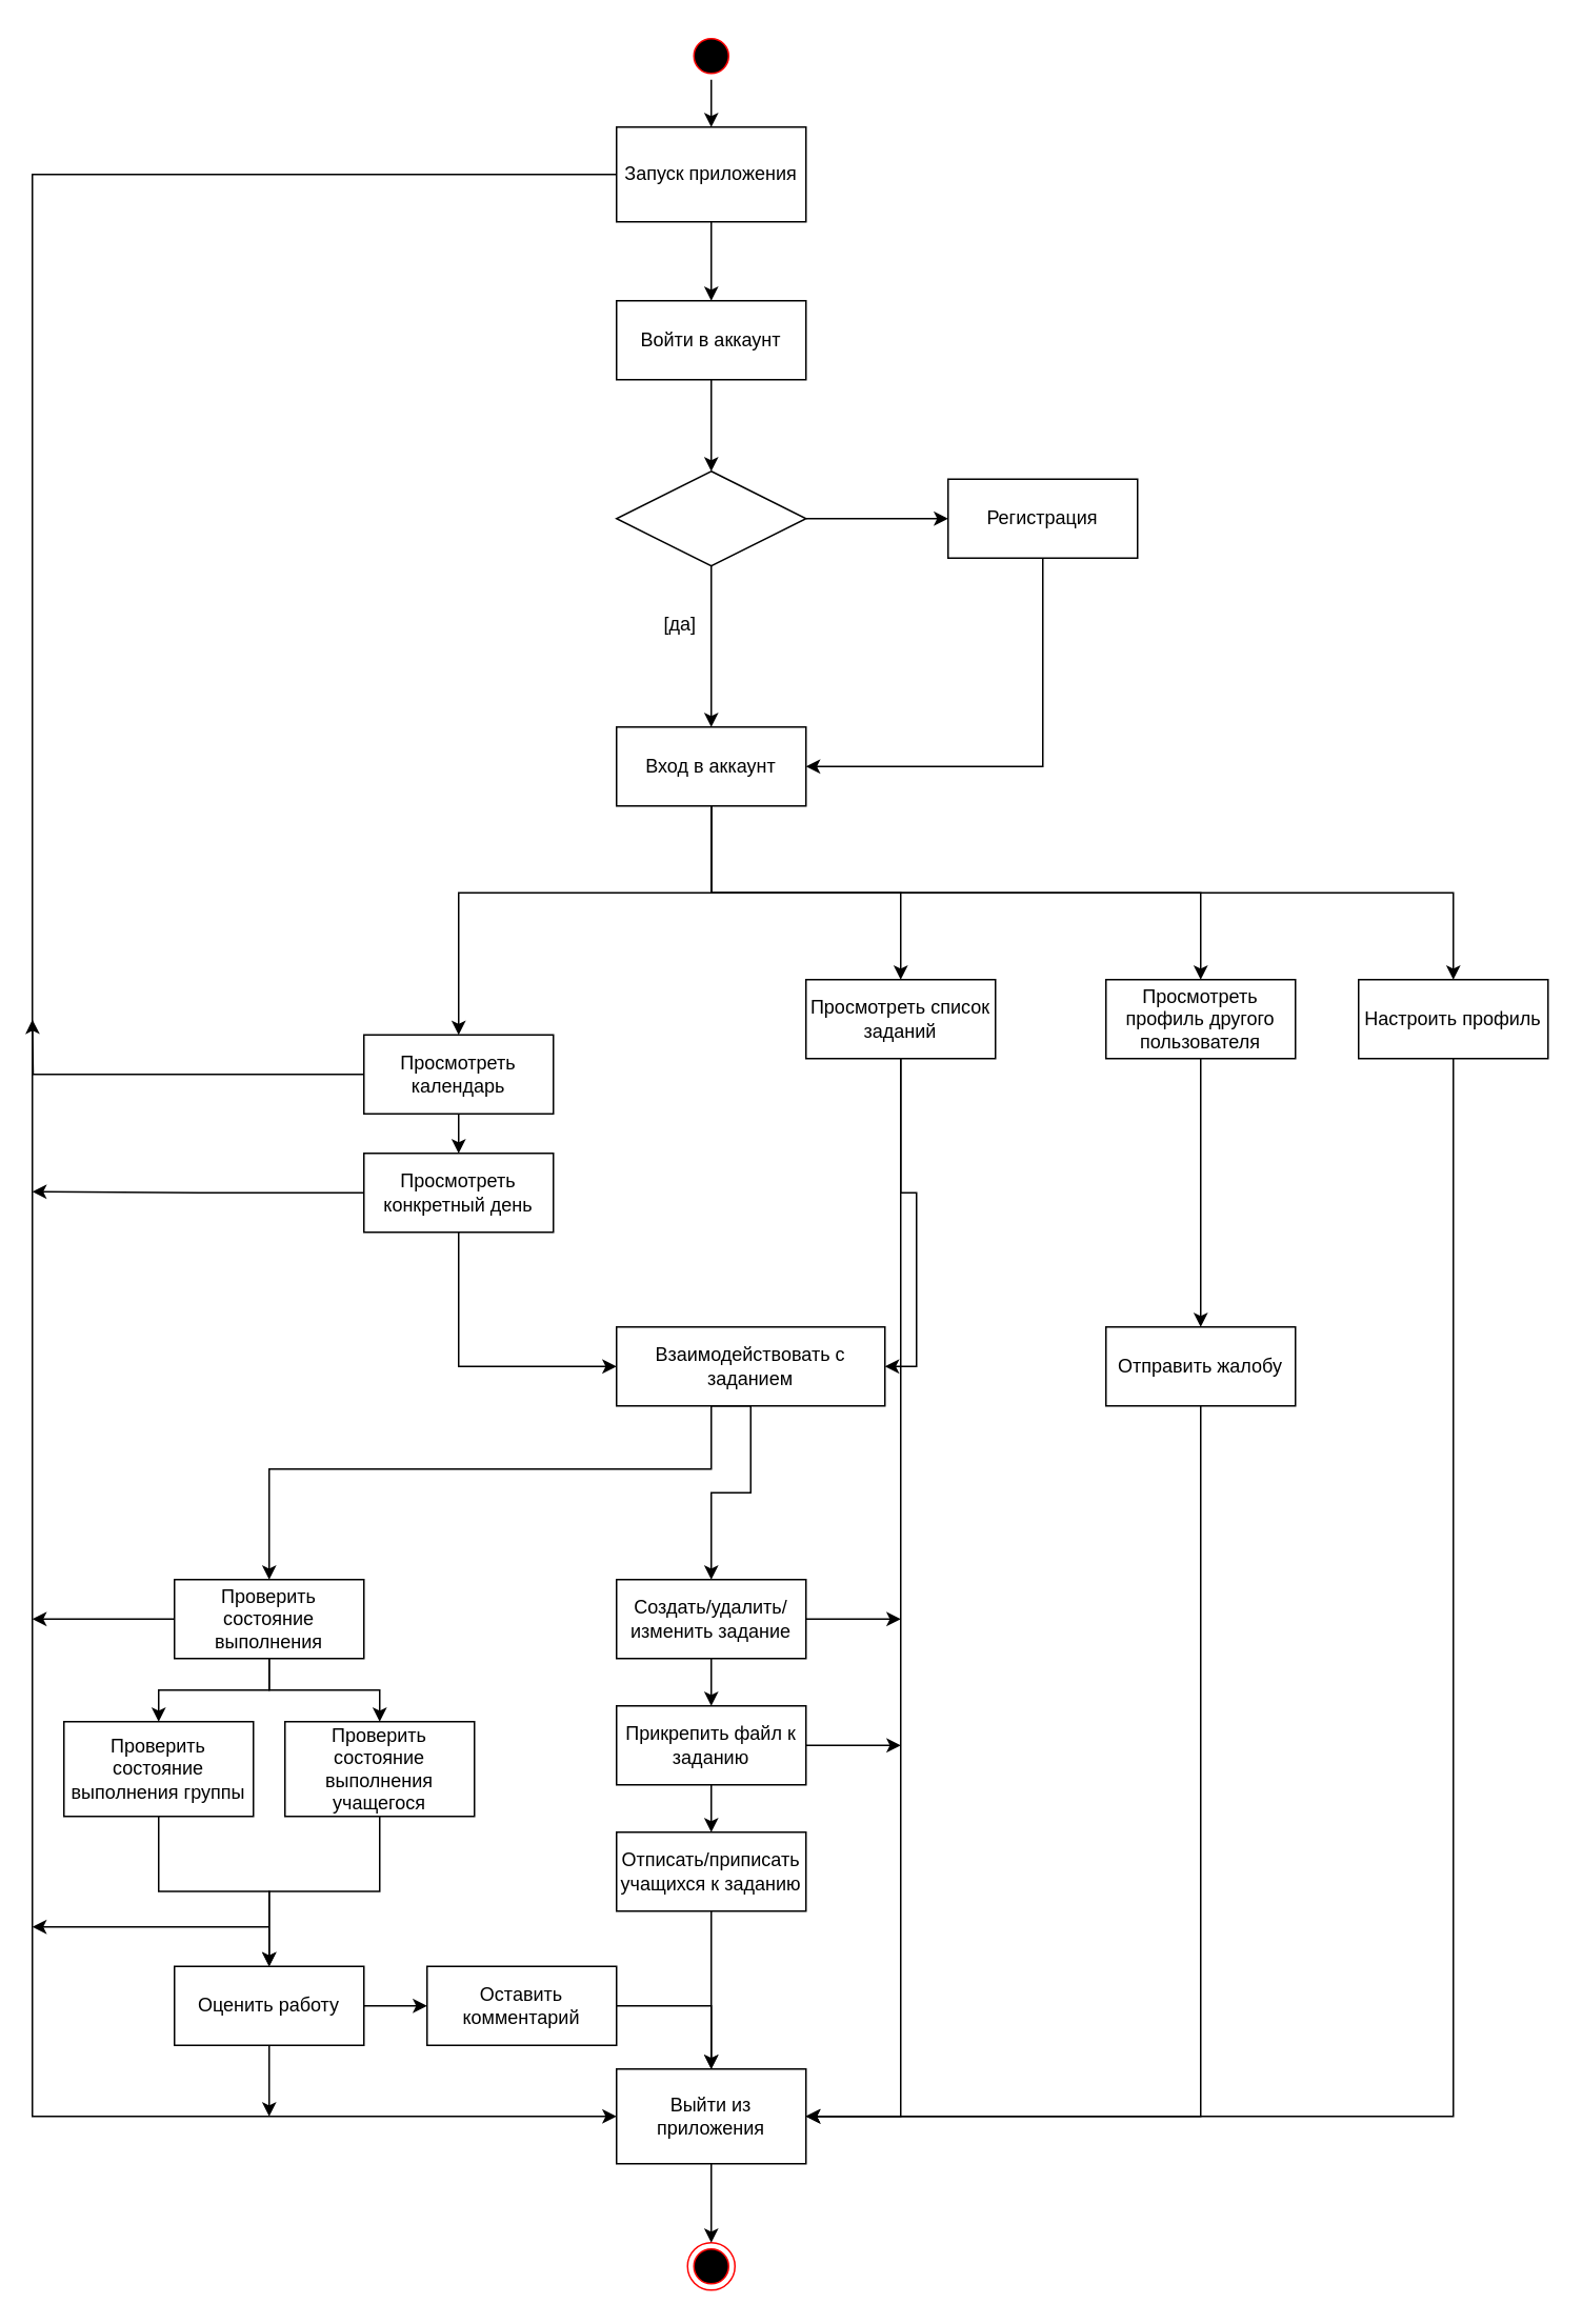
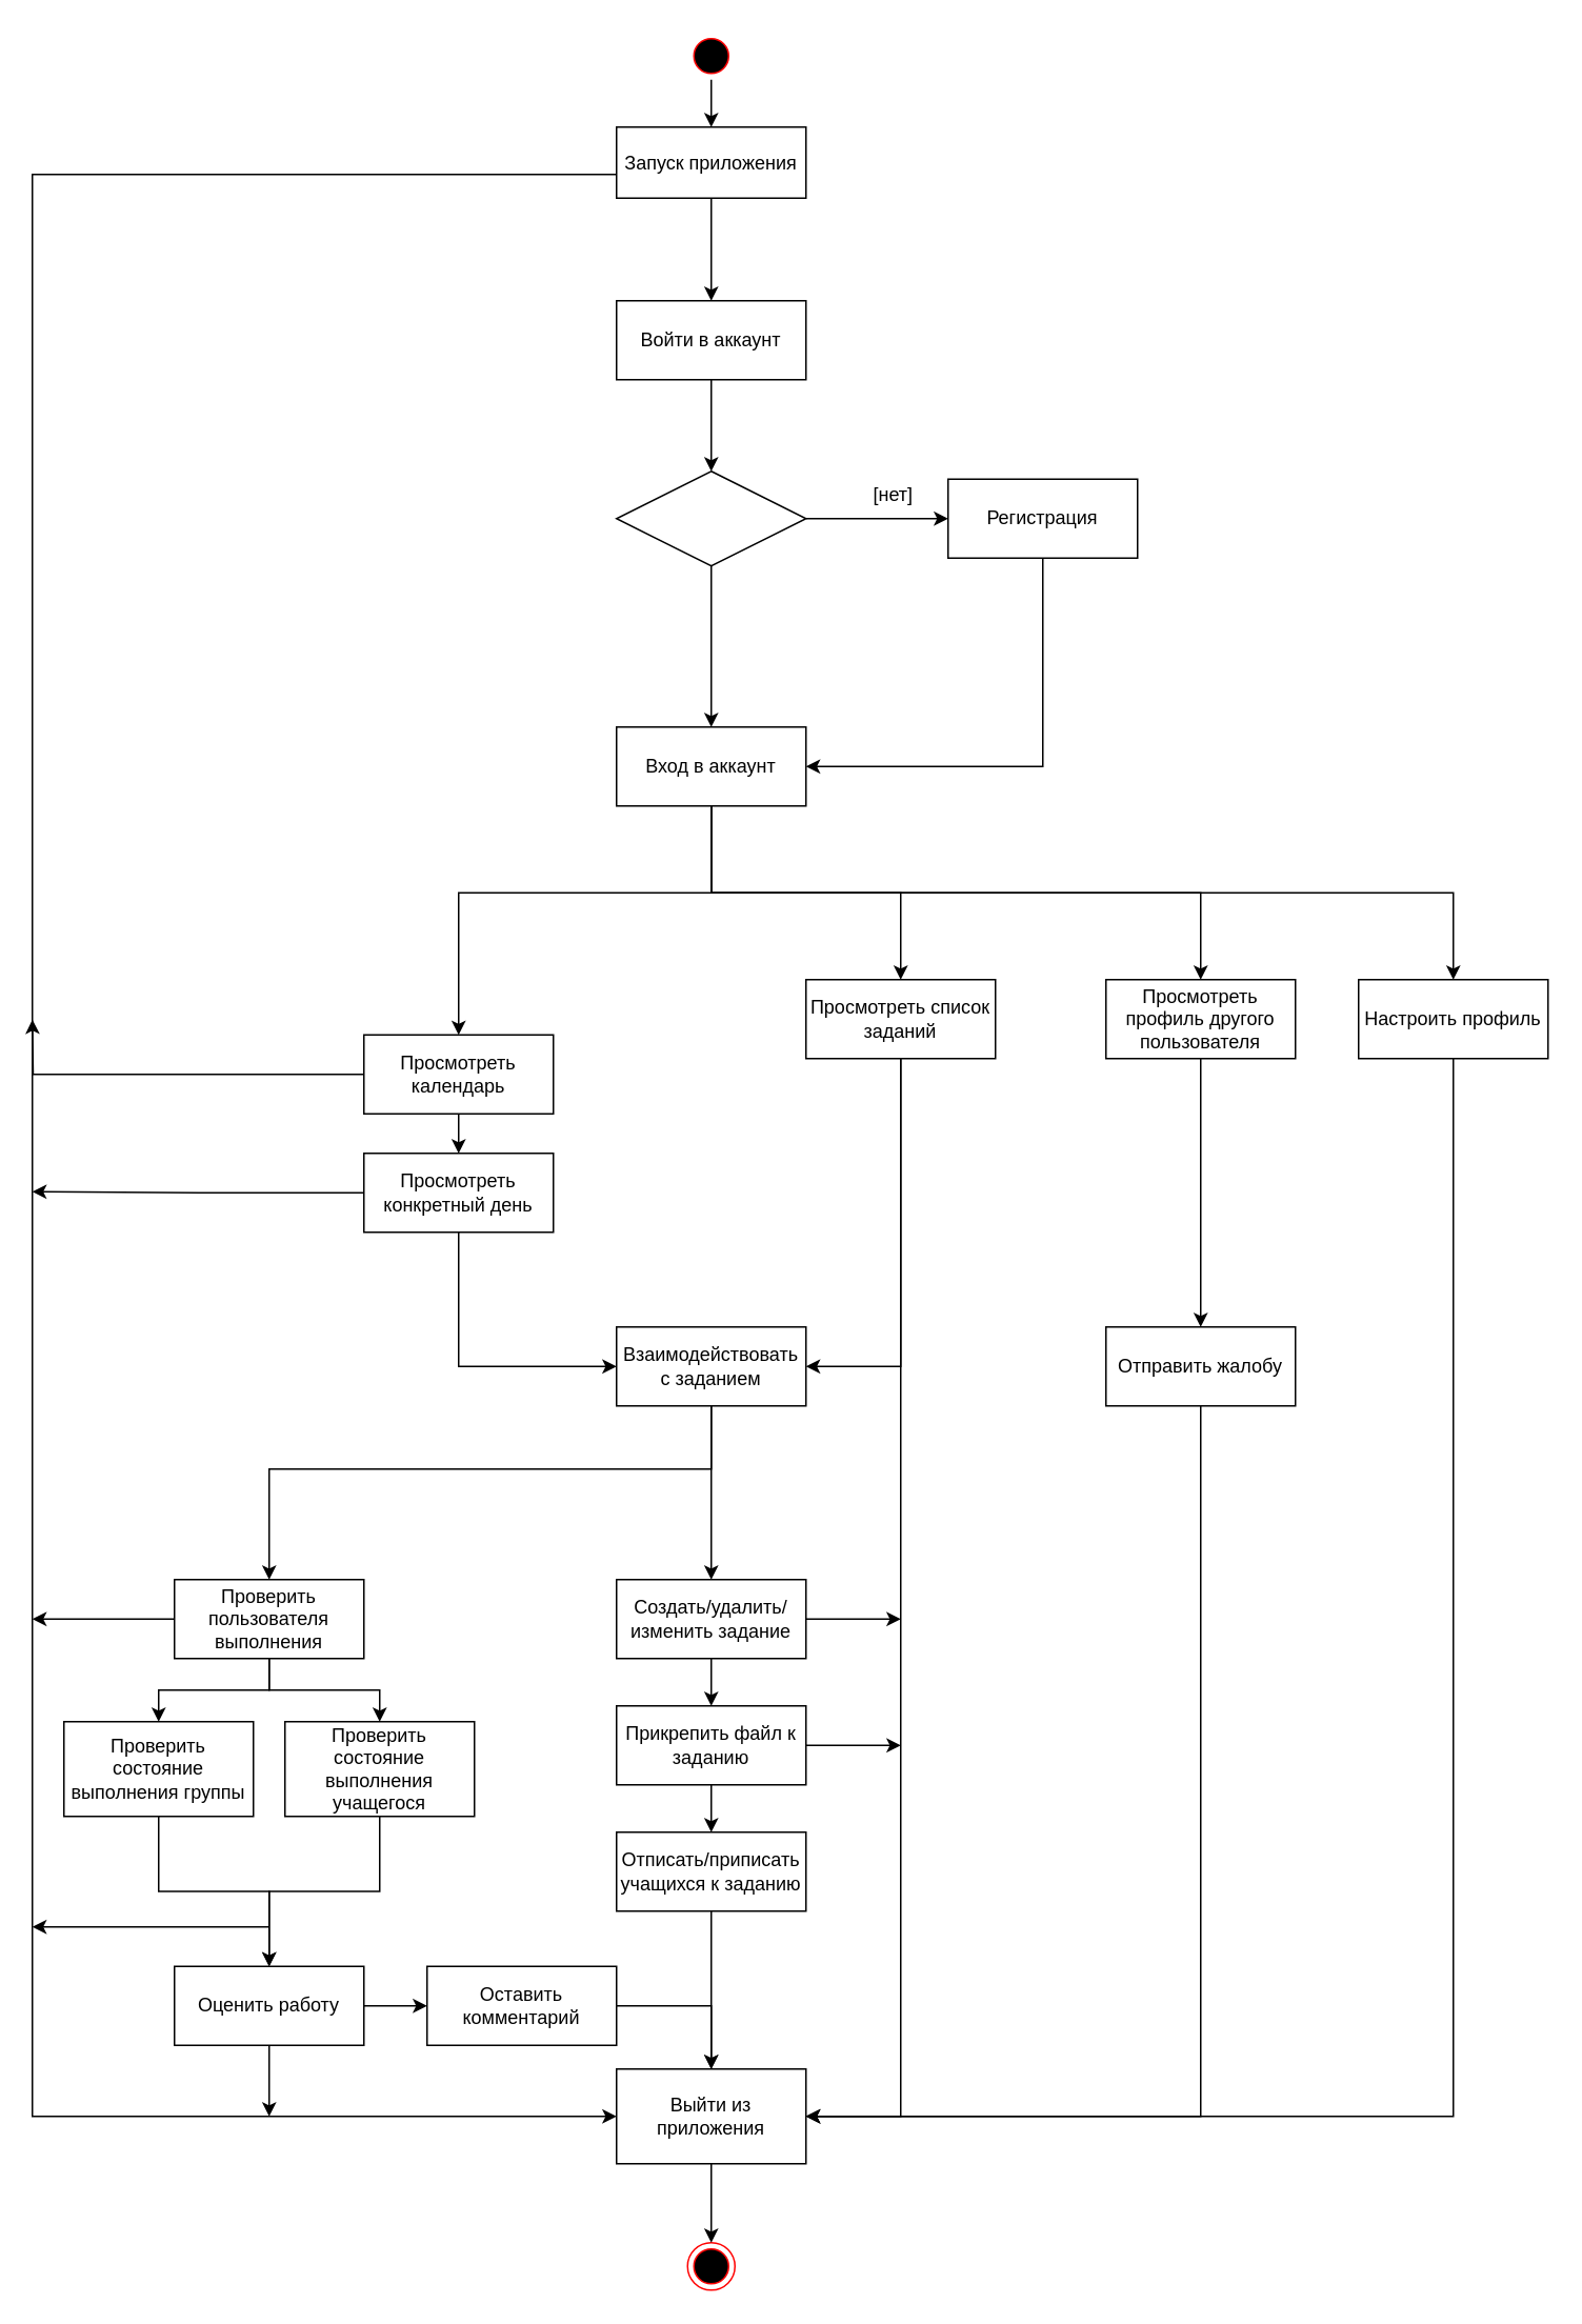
- <mxCell id="4" value="Запуск приложения" style="rounded=0;whiteSpace=wrap;html=1;" parent="1" vertex="1"><mxGeometry x="390" y="80" width="120" height="60" as="geometry" /></mxCell>
+ <mxCell id="4" value="Запуск приложения" style="rounded=0;whiteSpace=wrap;html=1;" parent="1" vertex="1"><mxGeometry x="390" y="80" width="120" height="45" as="geometry" /></mxCell>
+ <mxCell id="17" value="[нет]" style="text;html=1;align=center;verticalAlign=middle;resizable=0;points=[];autosize=1;strokeColor=none;fillColor=none;" parent="1" vertex="1"><mxGeometry x="540" y="298" width="50" height="30" as="geometry" /></mxCell>
- <mxCell id="18" value="[да]" style="text;html=1;align=center;verticalAlign=middle;resizable=0;points=[];autosize=1;strokeColor=none;fillColor=none;" parent="1" vertex="1"><mxGeometry x="410" y="380" width="40" height="30" as="geometry" /></mxCell>
- <mxCell id="34" value="Взаимодействовать с заданием" style="whiteSpace=wrap;html=1;fillColor=rgb(255, 255, 255);strokeColor=rgb(0, 0, 0);fontColor=rgb(0, 0, 0);" parent="1" vertex="1"><mxGeometry x="390" y="840" width="170" height="50" as="geometry" /></mxCell>
+ <mxCell id="34" value="Взаимодействовать с заданием" style="whiteSpace=wrap;html=1;fillColor=rgb(255, 255, 255);strokeColor=rgb(0, 0, 0);fontColor=rgb(0, 0, 0);" parent="1" vertex="1"><mxGeometry x="390" y="840" width="120" height="50" as="geometry" /></mxCell>
- <mxCell id="45" value="Проверить состояние выполнения" style="whiteSpace=wrap;html=1;fillColor=rgb(255, 255, 255);strokeColor=rgb(0, 0, 0);fontColor=rgb(0, 0, 0);" parent="1" vertex="1"><mxGeometry x="110" y="1000" width="120" height="50" as="geometry" /></mxCell>
+ <mxCell id="45" value="Проверить пользователя выполнения" style="whiteSpace=wrap;html=1;fillColor=rgb(255, 255, 255);strokeColor=rgb(0, 0, 0);fontColor=rgb(0, 0, 0);" parent="1" vertex="1"><mxGeometry x="110" y="1000" width="120" height="50" as="geometry" /></mxCell>
